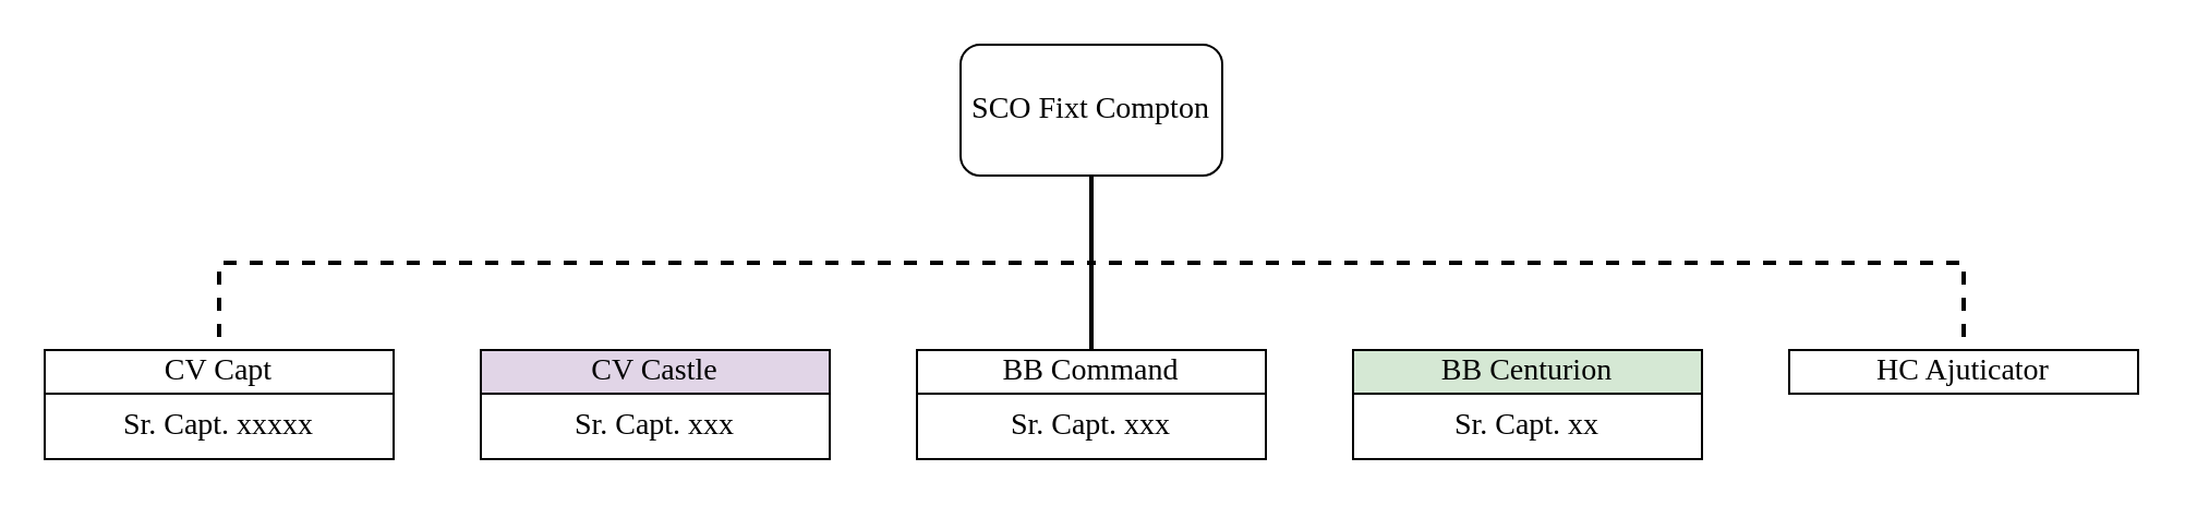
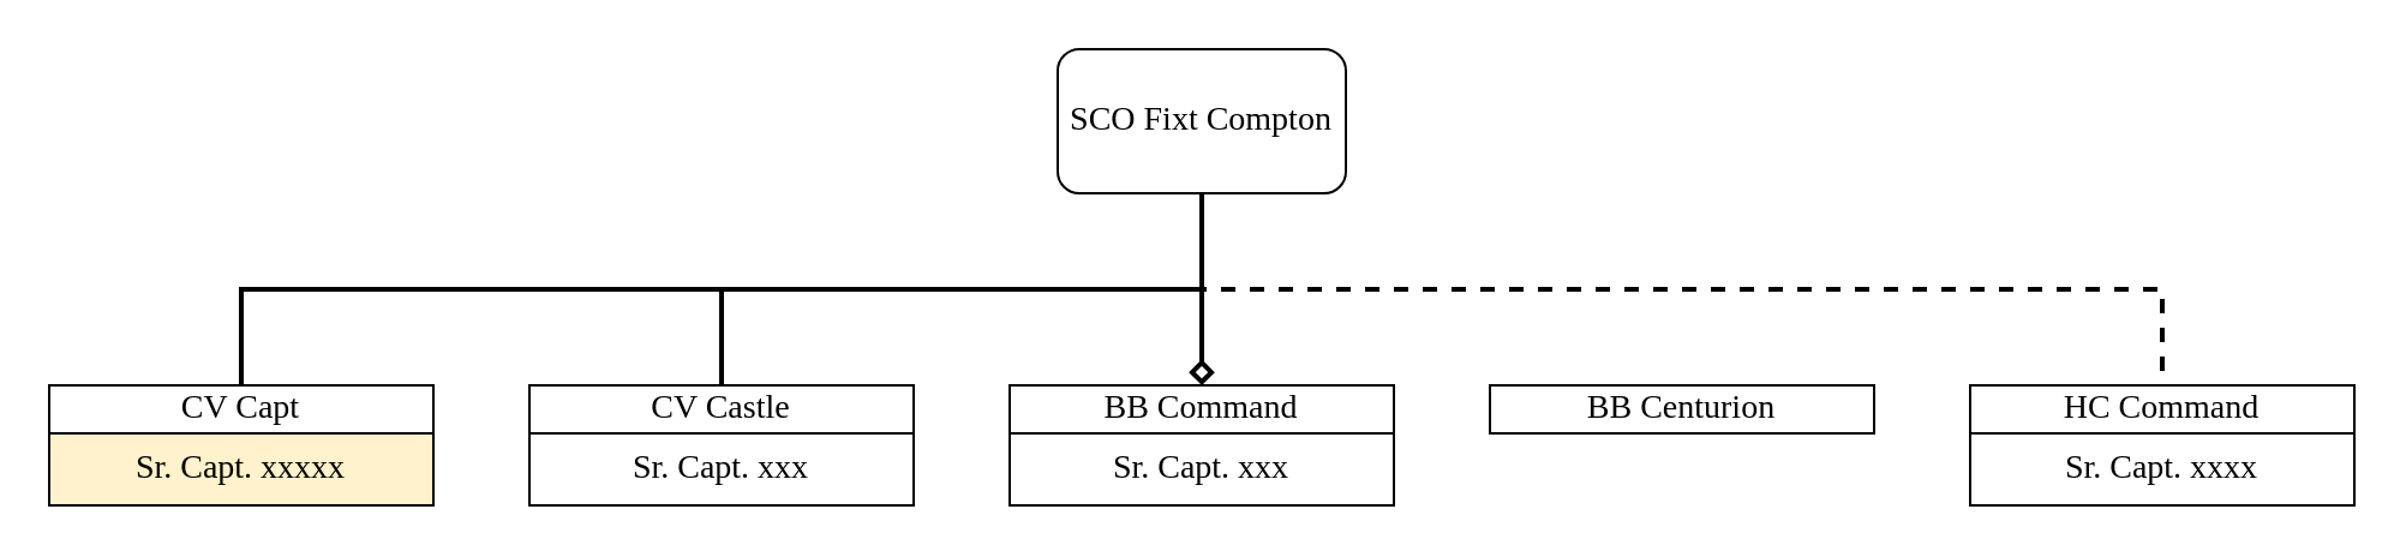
- <mxCell id="2" style="edgeStyle=orthogonalEdgeStyle;rounded=0;orthogonalLoop=1;jettySize=auto;html=1;strokeWidth=2;endArrow=none;endFill=0;dashed=1;" edge="1" parent="1" source="4" target="7"><mxGeometry relative="1" as="geometry"><Array as="points"><mxPoint x="500" y="120" /><mxPoint x="100" y="120" /></Array><mxPoint x="100" y="160" as="targetPoint" /></mxGeometry></mxCell>
+ <mxCell id="2" style="edgeStyle=orthogonalEdgeStyle;rounded=0;orthogonalLoop=1;jettySize=auto;html=1;strokeWidth=2;endArrow=none;endFill=0;" edge="1" parent="1" source="4" target="7"><mxGeometry relative="1" as="geometry"><Array as="points"><mxPoint x="500" y="120" /><mxPoint x="100" y="120" /></Array><mxPoint x="100" y="160" as="targetPoint" /></mxGeometry></mxCell>
+ <mxCell id="3" style="edgeStyle=orthogonalEdgeStyle;rounded=0;orthogonalLoop=1;jettySize=auto;html=1;strokeWidth=2;endArrow=none;endFill=0;" edge="1" parent="1" source="4" target="10"><mxGeometry relative="1" as="geometry"><mxPoint x="300" y="160" as="targetPoint" /><Array as="points"><mxPoint x="500" y="120" /><mxPoint x="300" y="120" /></Array></mxGeometry></mxCell>
- <mxCell id="5" style="edgeStyle=orthogonalEdgeStyle;rounded=0;orthogonalLoop=1;jettySize=auto;html=1;strokeWidth=2;endArrow=none;endFill=0;" edge="1" parent="1" source="4" target="13"><mxGeometry relative="1" as="geometry"><mxPoint x="790" y="110" as="sourcePoint" /><mxPoint x="500" y="160" as="targetPoint" /><Array as="points" /></mxGeometry></mxCell>
+ <mxCell id="5" style="edgeStyle=orthogonalEdgeStyle;rounded=0;orthogonalLoop=1;jettySize=auto;html=1;strokeWidth=2;endArrow=diamond;endFill=0;" edge="1" parent="1" source="4" target="13"><mxGeometry relative="1" as="geometry"><mxPoint x="790" y="110" as="sourcePoint" /><mxPoint x="500" y="160" as="targetPoint" /><Array as="points" /></mxGeometry></mxCell>
- <mxCell id="10" value="&lt;div&gt;CV Castle&lt;/div&gt;" style="rounded=1;whiteSpace=wrap;html=1;fontFamily=EG Garamond;fontSize=14;fontStyle=0;fontSource=https%3A%2F%2Ffonts.googleapis.com%2Fcss%3Ffamily%3DEG%2BGaramond;arcSize=0;fillColor=#e1d5e7;" vertex="1" parent="9"><mxGeometry width="160" height="20" as="geometry" /></mxCell>
+ <mxCell id="10" value="&lt;div&gt;CV Castle&lt;/div&gt;" style="rounded=1;whiteSpace=wrap;html=1;fontFamily=EG Garamond;fontSize=14;fontStyle=0;fontSource=https%3A%2F%2Ffonts.googleapis.com%2Fcss%3Ffamily%3DEG%2BGaramond;arcSize=0;" vertex="1" parent="9"><mxGeometry width="160" height="20" as="geometry" /></mxCell>
- <mxCell id="13" value="&lt;div&gt;BB Command&lt;/div&gt;" style="whiteSpace=wrap;html=1;fontFamily=EG Garamond;fontSize=14;fontStyle=0;fontSource=https%3A%2F%2Ffonts.googleapis.com%2Fcss%3Ffamily%3DEG%2BGaramond;arcSize=0;rounded=0;" vertex="1" parent="12"><mxGeometry width="160" height="20" as="geometry" /></mxCell>
+ <mxCell id="13" value="&lt;div&gt;BB Command&lt;/div&gt;" style="rounded=1;whiteSpace=wrap;html=1;fontFamily=EG Garamond;fontSize=14;fontStyle=0;fontSource=https%3A%2F%2Ffonts.googleapis.com%2Fcss%3Ffamily%3DEG%2BGaramond;arcSize=0;" vertex="1" parent="12"><mxGeometry width="160" height="20" as="geometry" /></mxCell>
- <mxCell id="16" value="&lt;div&gt;BB Centurion&lt;/div&gt;" style="rounded=1;whiteSpace=wrap;html=1;fontFamily=EG Garamond;fontSize=14;fontStyle=0;fontSource=https%3A%2F%2Ffonts.googleapis.com%2Fcss%3Ffamily%3DEG%2BGaramond;arcSize=0;fillColor=#d5e8d4;" vertex="1" parent="15"><mxGeometry width="160" height="20" as="geometry" /></mxCell>
+ <mxCell id="16" value="&lt;div&gt;BB Centurion&lt;/div&gt;" style="rounded=1;whiteSpace=wrap;html=1;fontFamily=EG Garamond;fontSize=14;fontStyle=0;fontSource=https%3A%2F%2Ffonts.googleapis.com%2Fcss%3Ffamily%3DEG%2BGaramond;arcSize=0;" vertex="1" parent="15"><mxGeometry width="160" height="20" as="geometry" /></mxCell>
- <mxCell id="19" value="&lt;div&gt;HC Ajuticator&lt;/div&gt;" style="rounded=1;whiteSpace=wrap;html=1;fontFamily=EG Garamond;fontSize=14;fontStyle=0;fontSource=https%3A%2F%2Ffonts.googleapis.com%2Fcss%3Ffamily%3DEG%2BGaramond;arcSize=0;" vertex="1" parent="18"><mxGeometry width="160" height="20" as="geometry" /></mxCell>
+ <mxCell id="19" value="&lt;div&gt;HC Command&lt;/div&gt;" style="rounded=1;whiteSpace=wrap;html=1;fontFamily=EG Garamond;fontSize=14;fontStyle=0;fontSource=https%3A%2F%2Ffonts.googleapis.com%2Fcss%3Ffamily%3DEG%2BGaramond;arcSize=0;" vertex="1" parent="18"><mxGeometry width="160" height="20" as="geometry" /></mxCell>
- <mxCell id="8" value="&lt;div&gt;Sr. Capt. xxxxx&lt;/div&gt;" style="rounded=1;whiteSpace=wrap;html=1;fontFamily=EG Garamond;fontSize=14;fontStyle=0;fontSource=https%3A%2F%2Ffonts.googleapis.com%2Fcss%3Ffamily%3DEG%2BGaramond;arcSize=0;" vertex="1" parent="6"><mxGeometry y="20" width="160" height="30" as="geometry" /></mxCell>
+ <mxCell id="8" value="&lt;div&gt;Sr. Capt. xxxxx&lt;/div&gt;" style="rounded=1;whiteSpace=wrap;html=1;fontFamily=EG Garamond;fontSize=14;fontStyle=0;fontSource=https%3A%2F%2Ffonts.googleapis.com%2Fcss%3Ffamily%3DEG%2BGaramond;arcSize=0;fillColor=#fff2cc;" vertex="1" parent="6"><mxGeometry y="20" width="160" height="30" as="geometry" /></mxCell>
- <mxCell id="17" value="&lt;div&gt;Sr. Capt. xx&lt;/div&gt;" style="rounded=1;whiteSpace=wrap;html=1;fontFamily=EG Garamond;fontSize=14;fontStyle=0;fontSource=https%3A%2F%2Ffonts.googleapis.com%2Fcss%3Ffamily%3DEG%2BGaramond;arcSize=0;" vertex="1" parent="15"><mxGeometry y="20" width="160" height="30" as="geometry" /></mxCell>
+ <mxCell id="20" value="&lt;div&gt;Sr. Capt. xxxx&lt;/div&gt;" style="rounded=1;whiteSpace=wrap;html=1;fontFamily=EG Garamond;fontSize=14;fontStyle=0;fontSource=https%3A%2F%2Ffonts.googleapis.com%2Fcss%3Ffamily%3DEG%2BGaramond;arcSize=0;" vertex="1" parent="18"><mxGeometry y="20" width="160" height="30" as="geometry" /></mxCell>
